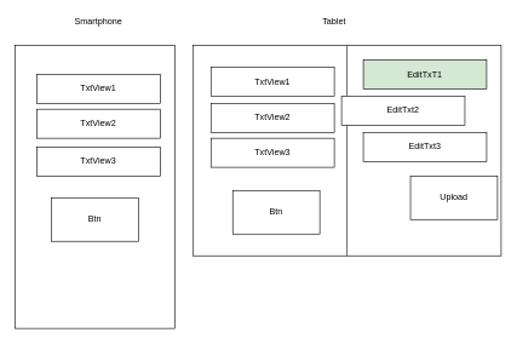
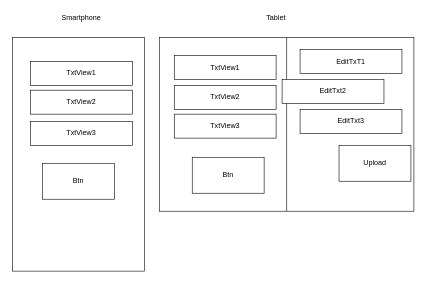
- <mxCell id="15" value="EditTxT1" style="rounded=0;whiteSpace=wrap;html=1;fillColor=#d5e8d4;" vertex="1" parent="1"><mxGeometry x="500" y="82" width="170" height="40" as="geometry" /></mxCell>
+ <mxCell id="15" value="EditTxT1" style="rounded=0;whiteSpace=wrap;html=1;" vertex="1" parent="1"><mxGeometry x="500" y="82" width="170" height="40" as="geometry" /></mxCell>
